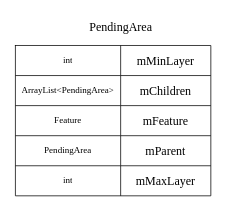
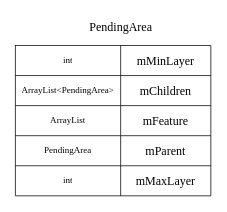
- <mxCell id="11" value="Feature" style="shape=partialRectangle;html=1;whiteSpace=wrap;connectable=0;strokeColor=inherit;overflow=hidden;fillColor=none;top=0;left=0;bottom=0;right=0;pointerEvents=1;fontFamily=Comic Sans MS;fontSize=12;comic=1;" parent="10" vertex="1"><mxGeometry width="140" height="40" as="geometry"><mxRectangle width="140" height="40" as="alternateBounds" /></mxGeometry></mxCell>
+ <mxCell id="11" value="ArrayList" style="shape=partialRectangle;html=1;whiteSpace=wrap;connectable=0;strokeColor=inherit;overflow=hidden;fillColor=none;top=0;left=0;bottom=0;right=0;pointerEvents=1;fontFamily=Comic Sans MS;fontSize=12;comic=1;" parent="10" vertex="1"><mxGeometry width="140" height="40" as="geometry"><mxRectangle width="140" height="40" as="alternateBounds" /></mxGeometry></mxCell>
